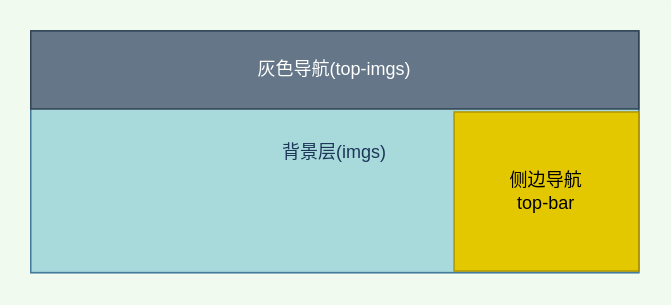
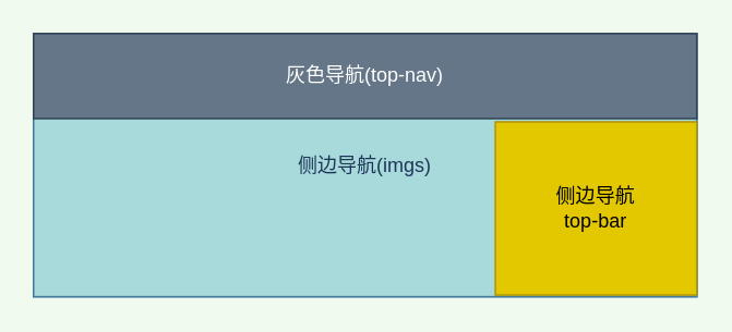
- <mxCell id="4" value="灰色导航(top-imgs)" style="rounded=0;whiteSpace=wrap;html=1;sketch=0;fontColor=#ffffff;strokeColor=#314354;fillColor=#647687;" parent="1" vertex="1"><mxGeometry x="20" y="20" width="405" height="52" as="geometry" /></mxCell>
+ <mxCell id="4" value="灰色导航(top-nav)" style="rounded=0;whiteSpace=wrap;html=1;sketch=0;fontColor=#ffffff;strokeColor=#314354;fillColor=#647687;" parent="1" vertex="1"><mxGeometry x="20" y="20" width="405" height="52" as="geometry" /></mxCell>
- <mxCell id="3" value="背景层(imgs)" style="rounded=0;whiteSpace=wrap;html=1;sketch=0;fontColor=#1D3557;strokeColor=#457B9D;fillColor=#A8DADC;" parent="1" vertex="1"><mxGeometry x="20" y="20" width="405" height="161" as="geometry" /></mxCell>
+ <mxCell id="3" value="侧边导航(imgs)" style="rounded=0;whiteSpace=wrap;html=1;sketch=0;fontColor=#1D3557;strokeColor=#457B9D;fillColor=#A8DADC;" parent="1" vertex="1"><mxGeometry x="20" y="20" width="405" height="161" as="geometry" /></mxCell>
